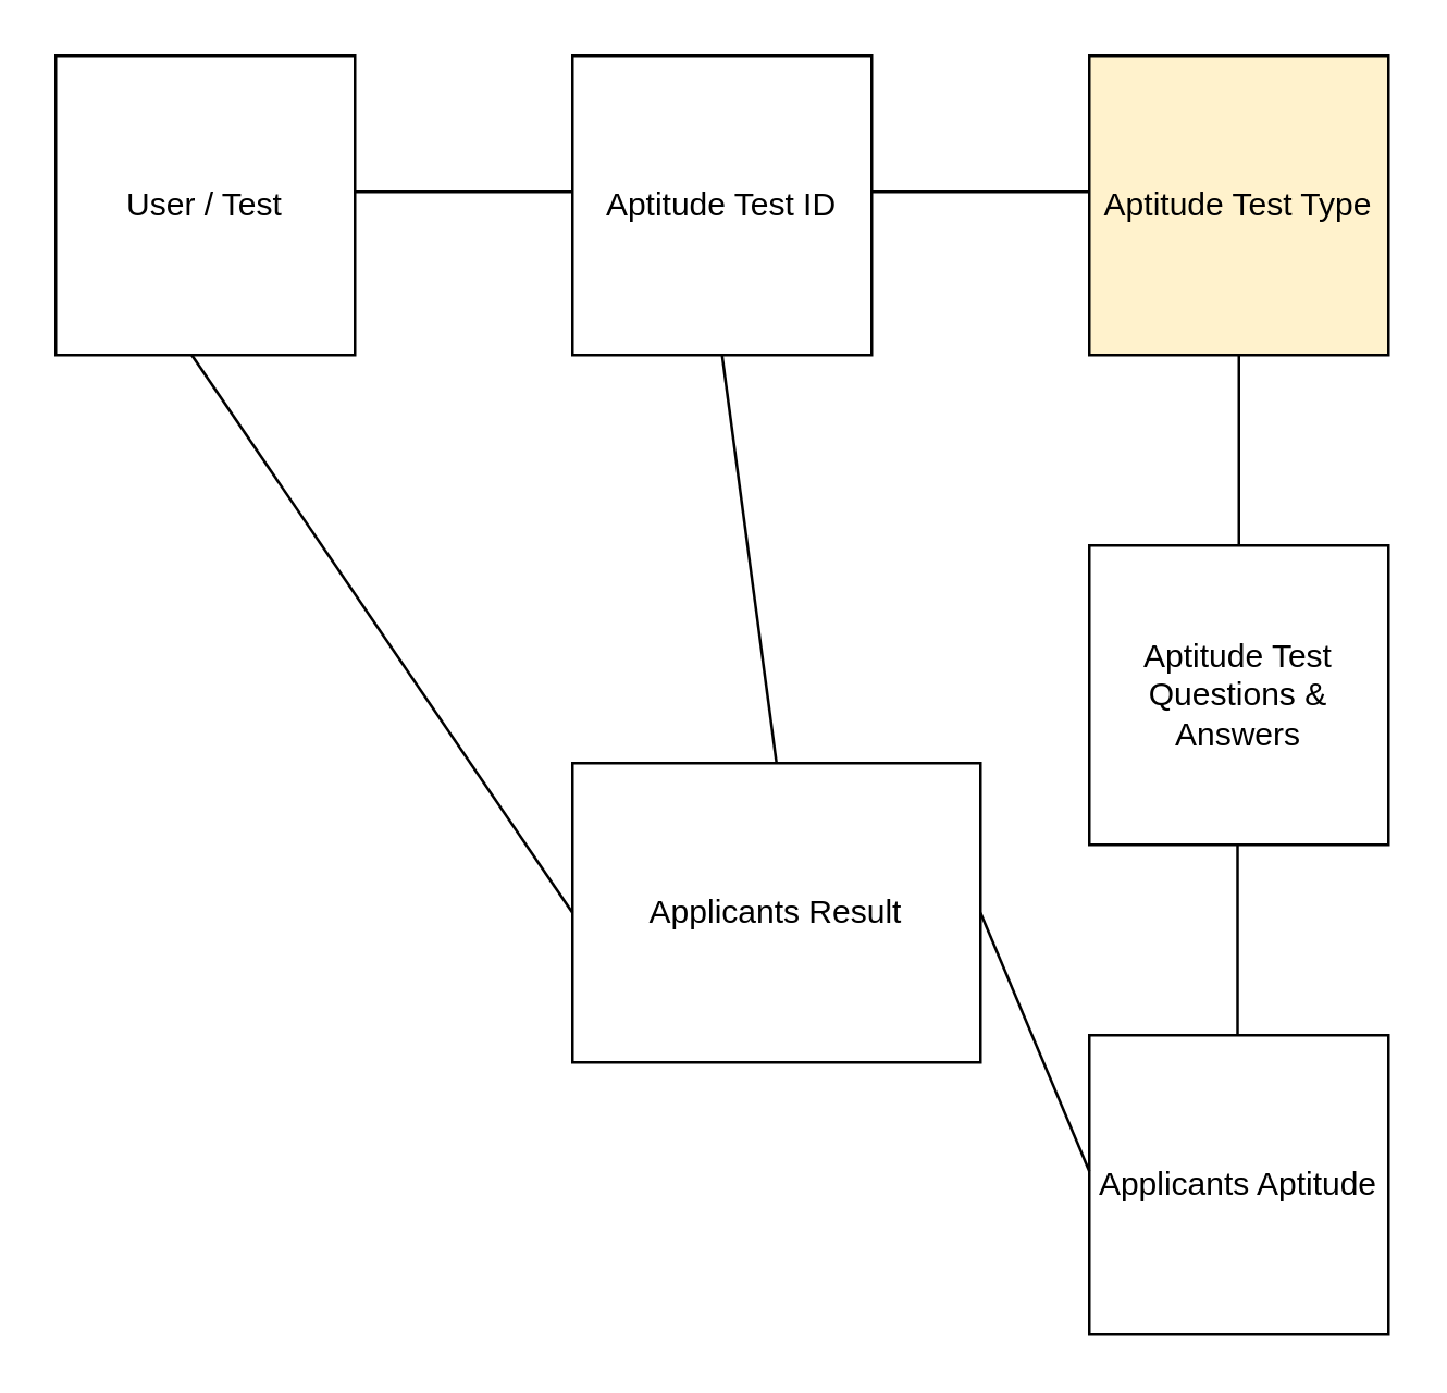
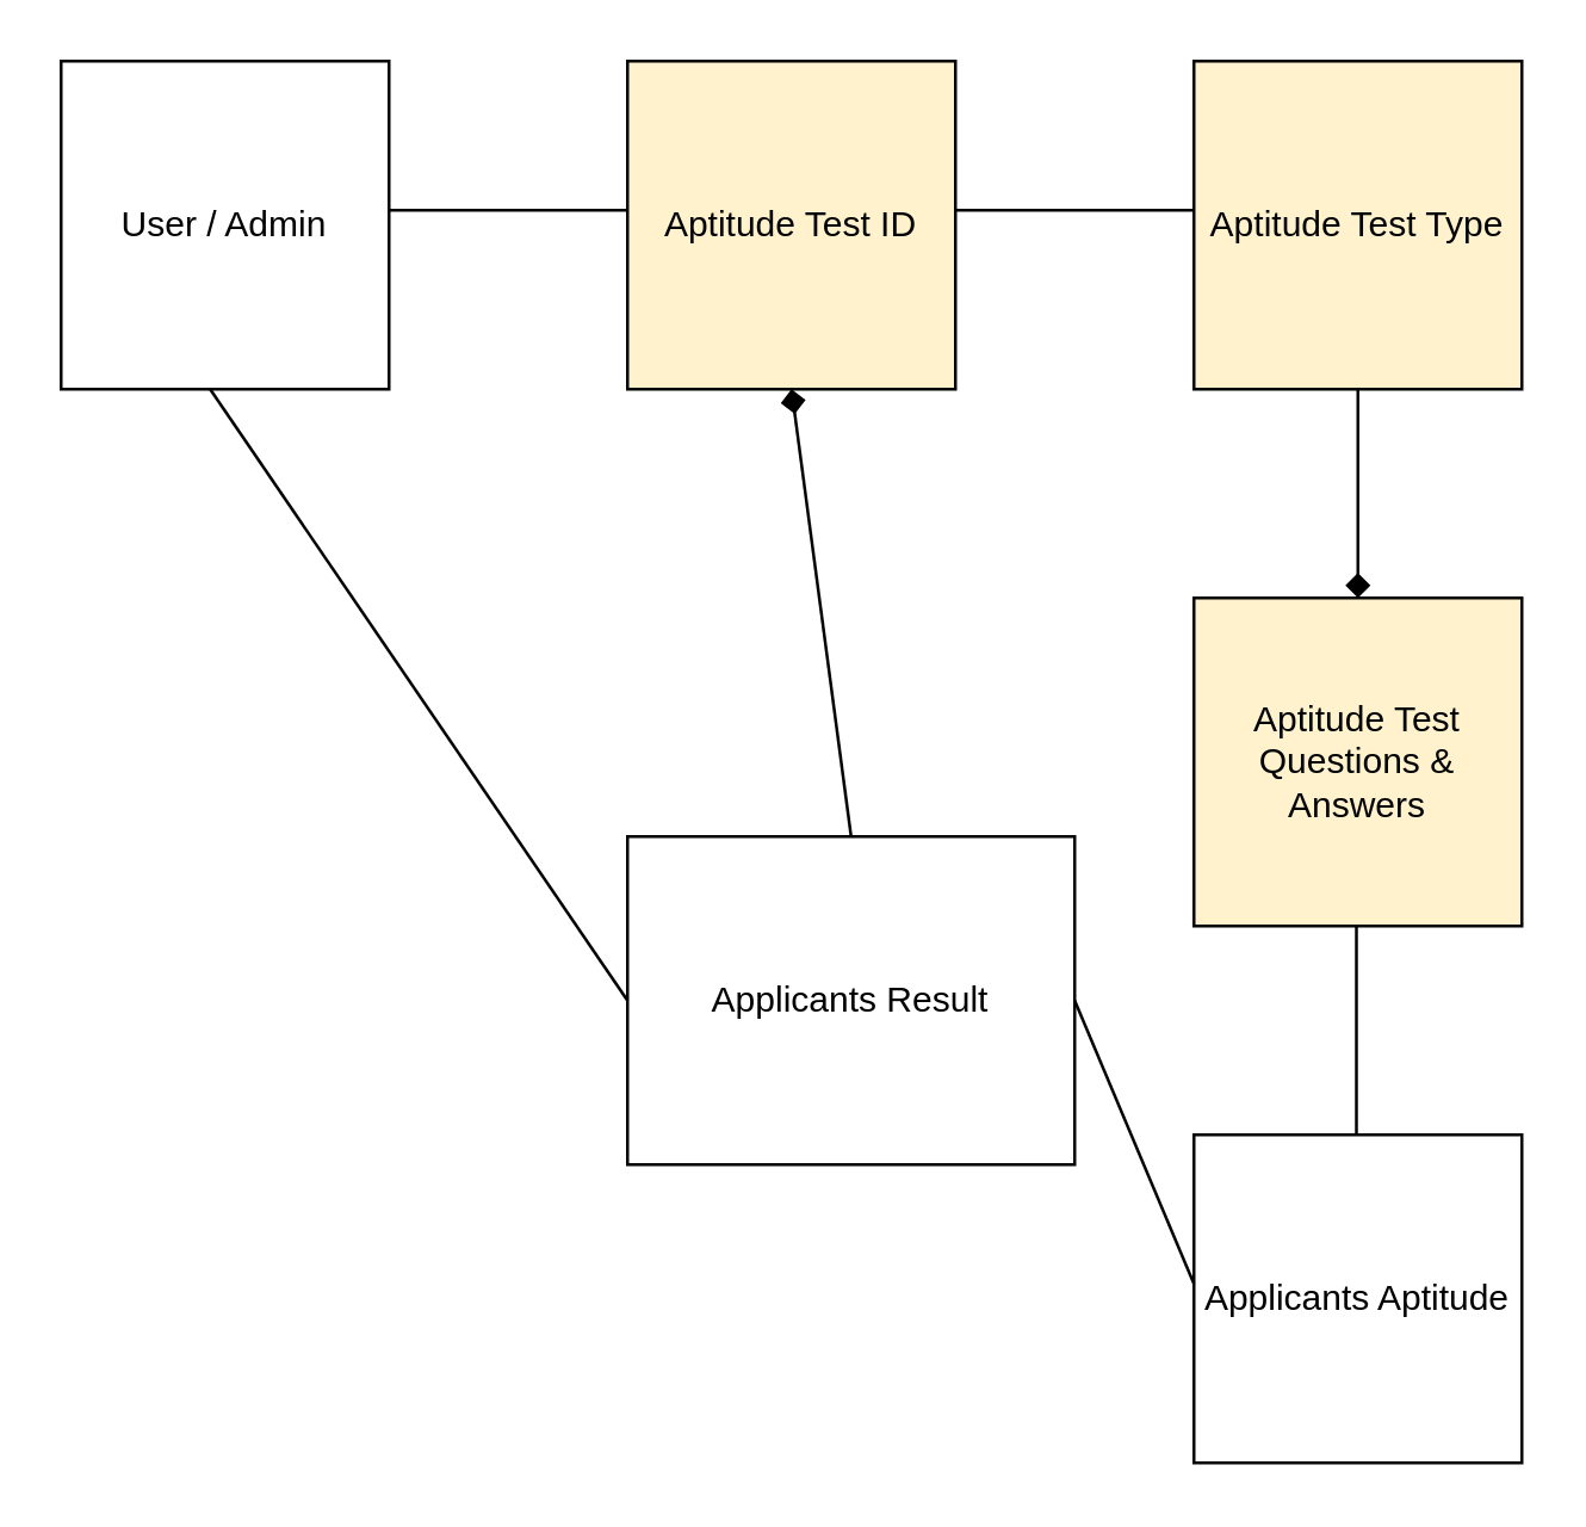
- <mxCell id="2" value="User / Test" style="whiteSpace=wrap;html=1;aspect=fixed;" vertex="1" parent="1"><mxGeometry x="20" y="20" width="110" height="110" as="geometry" /></mxCell>
+ <mxCell id="2" value="User / Admin" style="whiteSpace=wrap;html=1;aspect=fixed;" vertex="1" parent="1"><mxGeometry x="20" y="20" width="110" height="110" as="geometry" /></mxCell>
- <mxCell id="3" value="Aptitude Test ID" style="whiteSpace=wrap;html=1;aspect=fixed;" vertex="1" parent="1"><mxGeometry x="210" y="20" width="110" height="110" as="geometry" /></mxCell>
+ <mxCell id="3" value="Aptitude Test ID" style="whiteSpace=wrap;html=1;aspect=fixed;fillColor=#fff2cc;" vertex="1" parent="1"><mxGeometry x="210" y="20" width="110" height="110" as="geometry" /></mxCell>
- <mxCell id="12" value="" style="endArrow=none;html=1;exitX=0.5;exitY=0;exitDx=0;exitDy=0;entryX=0.5;entryY=1;entryDx=0;entryDy=0;" edge="1" parent="1" source="7" target="3"><mxGeometry width="50" height="50" relative="1" as="geometry"><mxPoint x="220" y="180" as="sourcePoint" /><mxPoint x="270" y="130" as="targetPoint" /></mxGeometry></mxCell>
+ <mxCell id="12" value="" style="endArrow=diamond;html=1;exitX=0.5;exitY=0;exitDx=0;exitDy=0;entryX=0.5;entryY=1;entryDx=0;entryDy=0;" edge="1" parent="1" source="7" target="3"><mxGeometry width="50" height="50" relative="1" as="geometry"><mxPoint x="220" y="180" as="sourcePoint" /><mxPoint x="270" y="130" as="targetPoint" /></mxGeometry></mxCell>
- <mxCell id="10" value="" style="endArrow=none;html=1;entryX=0.5;entryY=0;entryDx=0;entryDy=0;exitX=0.5;exitY=1;exitDx=0;exitDy=0;" edge="1" parent="1" source="4" target="5"><mxGeometry width="50" height="50" relative="1" as="geometry"><mxPoint x="410" y="160" as="sourcePoint" /><mxPoint x="490" y="160" as="targetPoint" /></mxGeometry></mxCell>
+ <mxCell id="10" value="" style="endArrow=diamond;html=1;entryX=0.5;entryY=0;entryDx=0;entryDy=0;exitX=0.5;exitY=1;exitDx=0;exitDy=0;" edge="1" parent="1" source="4" target="5"><mxGeometry width="50" height="50" relative="1" as="geometry"><mxPoint x="410" y="160" as="sourcePoint" /><mxPoint x="490" y="160" as="targetPoint" /></mxGeometry></mxCell>
- <mxCell id="5" value="Aptitude Test Questions &amp;amp; Answers" style="whiteSpace=wrap;html=1;aspect=fixed;" vertex="1" parent="1"><mxGeometry x="400" y="200" width="110" height="110" as="geometry" /></mxCell>
+ <mxCell id="5" value="Aptitude Test Questions &amp;amp; Answers" style="whiteSpace=wrap;html=1;aspect=fixed;fillColor=#fff2cc;" vertex="1" parent="1"><mxGeometry x="400" y="200" width="110" height="110" as="geometry" /></mxCell>
